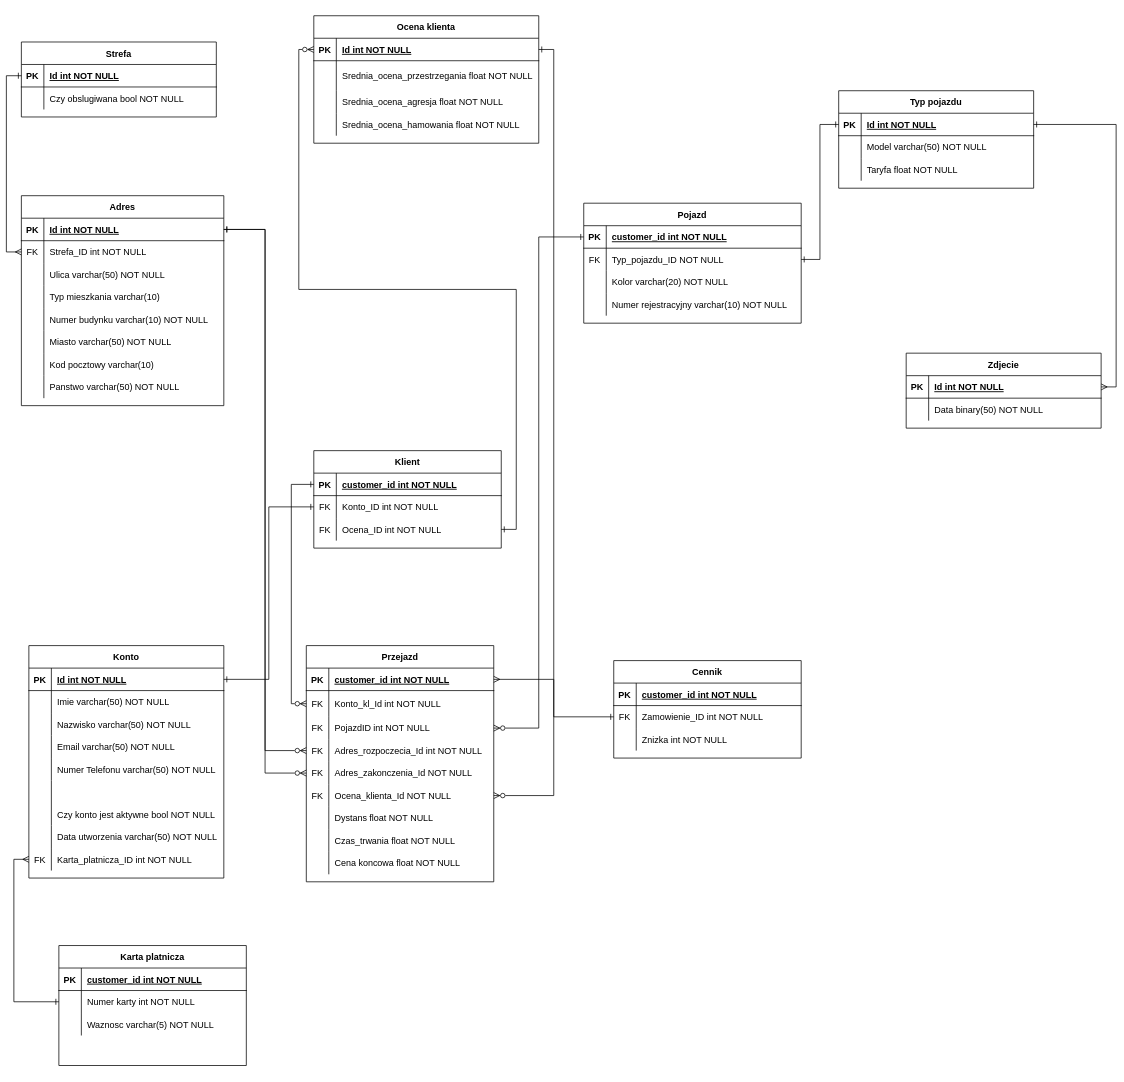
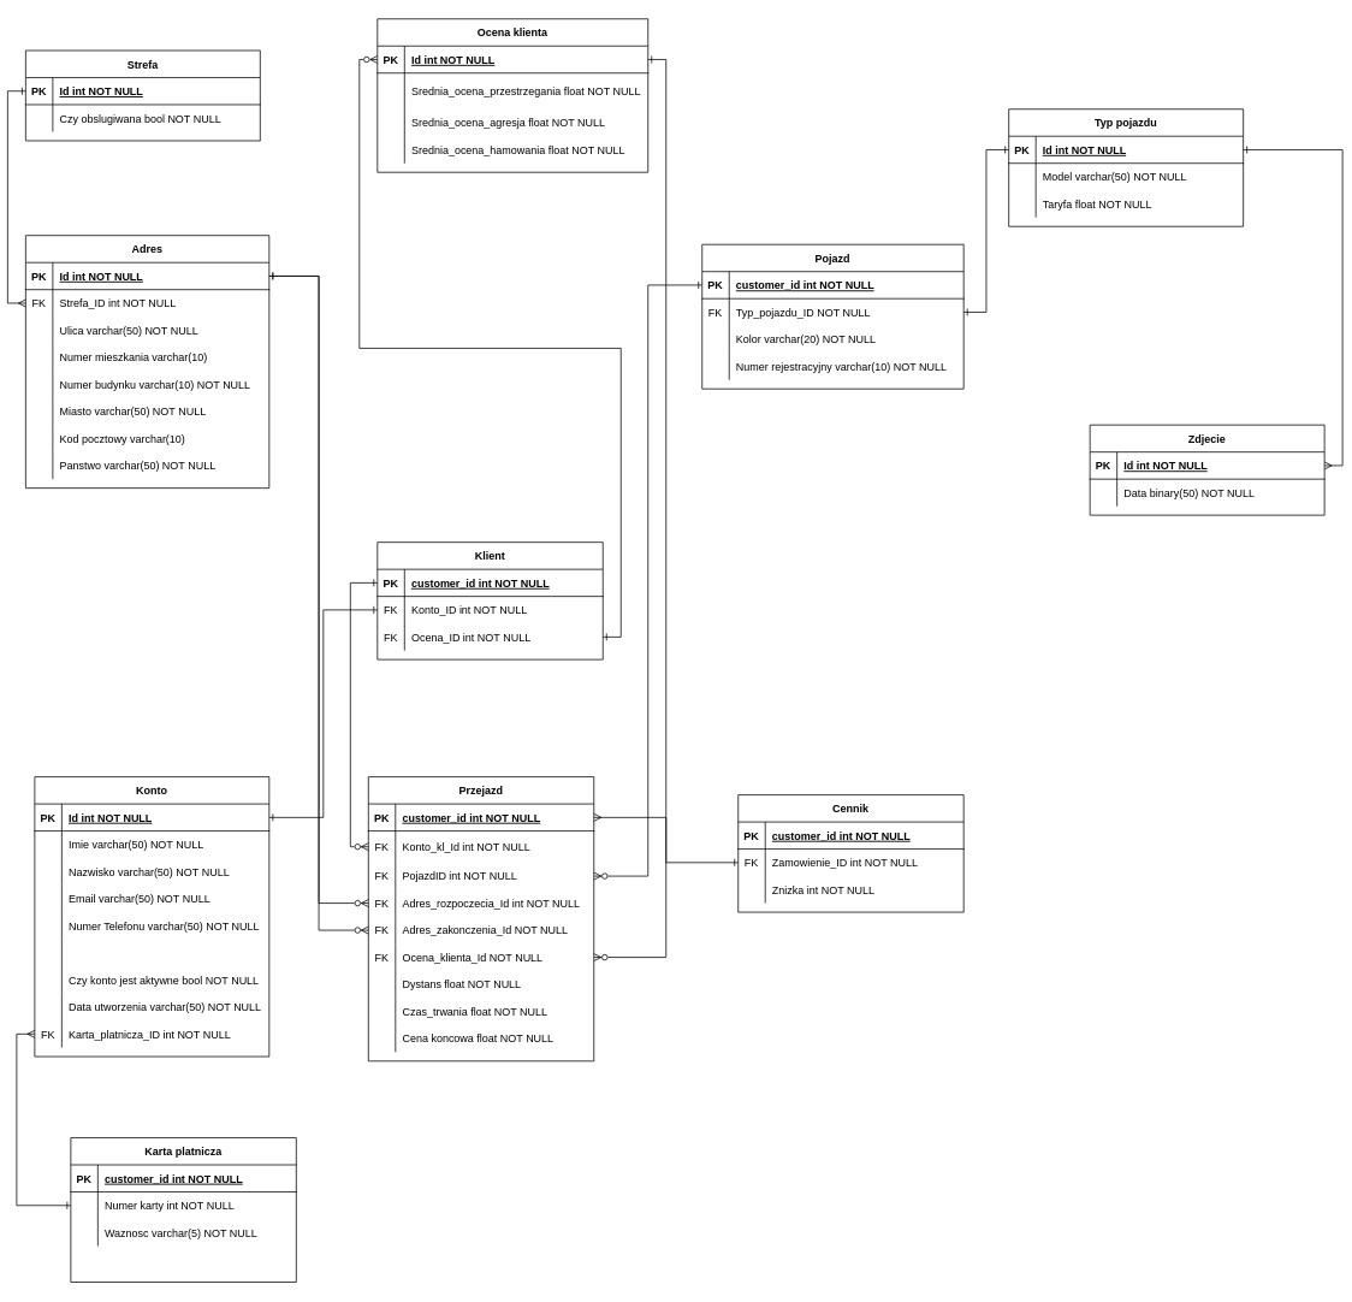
- <mxCell id="75" value="Typ mieszkania varchar(10)" style="shape=partialRectangle;overflow=hidden;connectable=0;fillColor=none;top=0;left=0;bottom=0;right=0;align=left;spacingLeft=6;" vertex="1" parent="73"><mxGeometry x="30" width="240" height="30" as="geometry"><mxRectangle width="240" height="30" as="alternateBounds" /></mxGeometry></mxCell>
+ <mxCell id="75" value="Numer mieszkania varchar(10)" style="shape=partialRectangle;overflow=hidden;connectable=0;fillColor=none;top=0;left=0;bottom=0;right=0;align=left;spacingLeft=6;" vertex="1" parent="73"><mxGeometry x="30" width="240" height="30" as="geometry"><mxRectangle width="240" height="30" as="alternateBounds" /></mxGeometry></mxCell>
